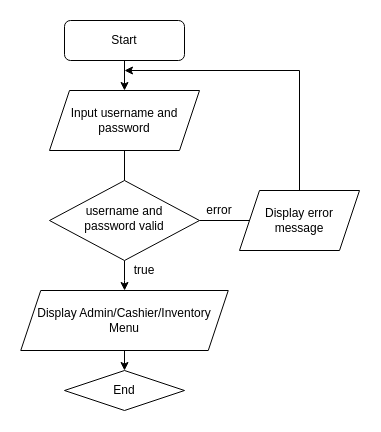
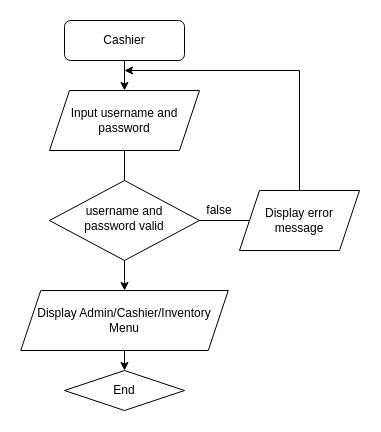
- <mxCell id="3" value="Start" style="rounded=1;whiteSpace=wrap;html=1;fontSize=12;glass=0;strokeWidth=1;shadow=0;" parent="1" vertex="1"><mxGeometry x="64" y="20" width="120" height="40" as="geometry" /></mxCell>
+ <mxCell id="3" value="Cashier" style="rounded=1;whiteSpace=wrap;html=1;fontSize=12;glass=0;strokeWidth=1;shadow=0;" parent="1" vertex="1"><mxGeometry x="64" y="20" width="120" height="40" as="geometry" /></mxCell>
- <mxCell id="14" value="error" style="text;html=1;strokeColor=none;fillColor=none;align=center;verticalAlign=middle;whiteSpace=wrap;rounded=0;" parent="1" vertex="1"><mxGeometry x="199" y="200" width="40" height="20" as="geometry" /></mxCell>
+ <mxCell id="14" value="false" style="text;html=1;strokeColor=none;fillColor=none;align=center;verticalAlign=middle;whiteSpace=wrap;rounded=0;" parent="1" vertex="1"><mxGeometry x="199" y="200" width="40" height="20" as="geometry" /></mxCell>
- <mxCell id="15" value="true" style="text;html=1;strokeColor=none;fillColor=none;align=center;verticalAlign=middle;whiteSpace=wrap;rounded=0;" parent="1" vertex="1"><mxGeometry x="124" y="260" width="40" height="20" as="geometry" /></mxCell>
